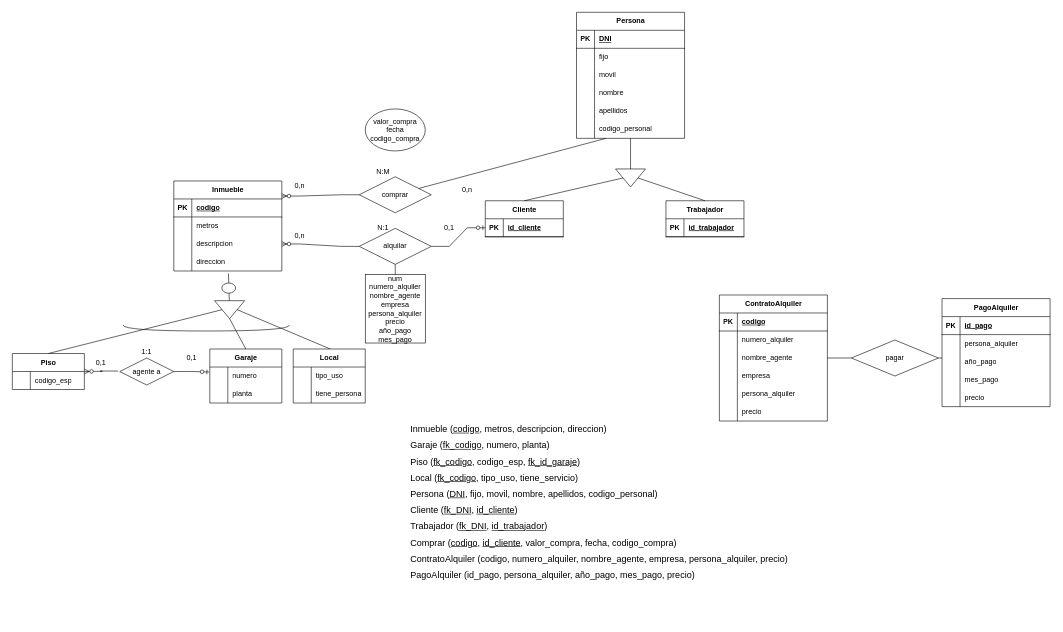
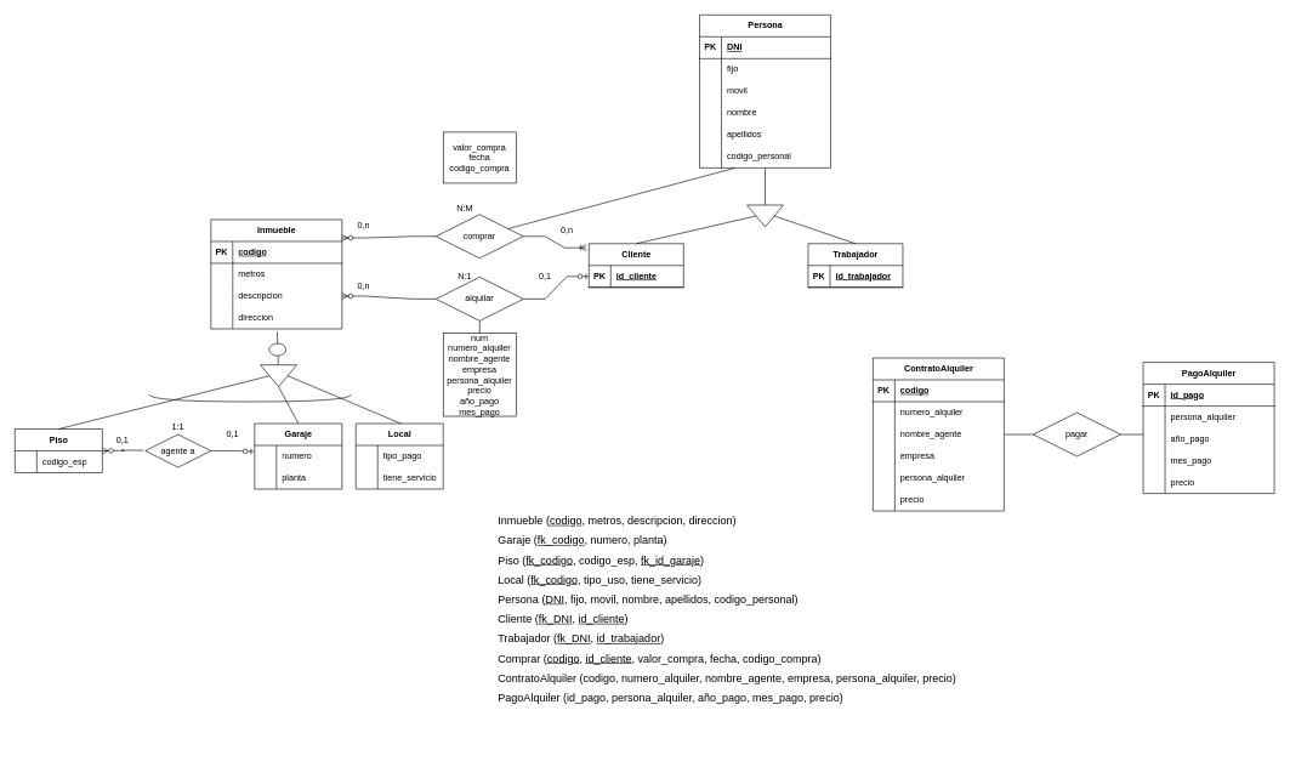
- <mxCell id="36" value="valor_compra&lt;br&gt;fecha&lt;br&gt;codigo_compra" style="ellipse;whiteSpace=wrap;html=1;align=center;" parent="1" vertex="1"><mxGeometry x="608" y="181" width="100" height="70" as="geometry" /></mxCell>
+ <mxCell id="36" value="valor_compra&lt;br&gt;fecha&lt;br&gt;codigo_compra" style="whiteSpace=wrap;html=1;align=center;" parent="1" vertex="1"><mxGeometry x="608" y="181" width="100" height="70" as="geometry" /></mxCell>
+ <mxCell id="42" value="" style="edgeStyle=entityRelationEdgeStyle;fontSize=12;html=1;endArrow=ERoneToMany;rounded=0;entryX=-0.028;entryY=0.095;entryDx=0;entryDy=0;exitX=1;exitY=0.5;exitDx=0;exitDy=0;entryPerimeter=0;" parent="1" source="33" target="38" edge="1"><mxGeometry width="100" height="100" relative="1" as="geometry"><mxPoint x="328" y="431" as="sourcePoint" /><mxPoint x="428" y="331" as="targetPoint" /></mxGeometry></mxCell>
- <mxCell id="129" value="pagar" style="shape=rhombus;perimeter=rhombusPerimeter;whiteSpace=wrap;html=1;align=center;" parent="1" vertex="1"><mxGeometry x="1418" y="566" width="145" height="60" as="geometry" /></mxCell>
+ <mxCell id="129" value="pagar" style="shape=rhombus;perimeter=rhombusPerimeter;whiteSpace=wrap;html=1;align=center;" parent="1" vertex="1"><mxGeometry x="1418" y="566" width="120" height="60" as="geometry" /></mxCell>
- <mxCell id="76" value="tipo_uso" style="shape=partialRectangle;connectable=0;fillColor=none;top=0;left=0;bottom=0;right=0;align=left;spacingLeft=6;overflow=hidden;whiteSpace=wrap;html=1;" parent="74" vertex="1"><mxGeometry x="30" width="90" height="30" as="geometry"><mxRectangle width="90" height="30" as="alternateBounds" /></mxGeometry></mxCell>
+ <mxCell id="76" value="tipo_pago" style="shape=partialRectangle;connectable=0;fillColor=none;top=0;left=0;bottom=0;right=0;align=left;spacingLeft=6;overflow=hidden;whiteSpace=wrap;html=1;" parent="74" vertex="1"><mxGeometry x="30" width="90" height="30" as="geometry"><mxRectangle width="90" height="30" as="alternateBounds" /></mxGeometry></mxCell>
- <mxCell id="79" value="tiene_persona" style="shape=partialRectangle;connectable=0;fillColor=none;top=0;left=0;bottom=0;right=0;align=left;spacingLeft=6;overflow=hidden;whiteSpace=wrap;html=1;" parent="77" vertex="1"><mxGeometry x="30" width="90" height="30" as="geometry"><mxRectangle width="90" height="30" as="alternateBounds" /></mxGeometry></mxCell>
+ <mxCell id="79" value="tiene_servicio" style="shape=partialRectangle;connectable=0;fillColor=none;top=0;left=0;bottom=0;right=0;align=left;spacingLeft=6;overflow=hidden;whiteSpace=wrap;html=1;" parent="77" vertex="1"><mxGeometry x="30" width="90" height="30" as="geometry"><mxRectangle width="90" height="30" as="alternateBounds" /></mxGeometry></mxCell>
